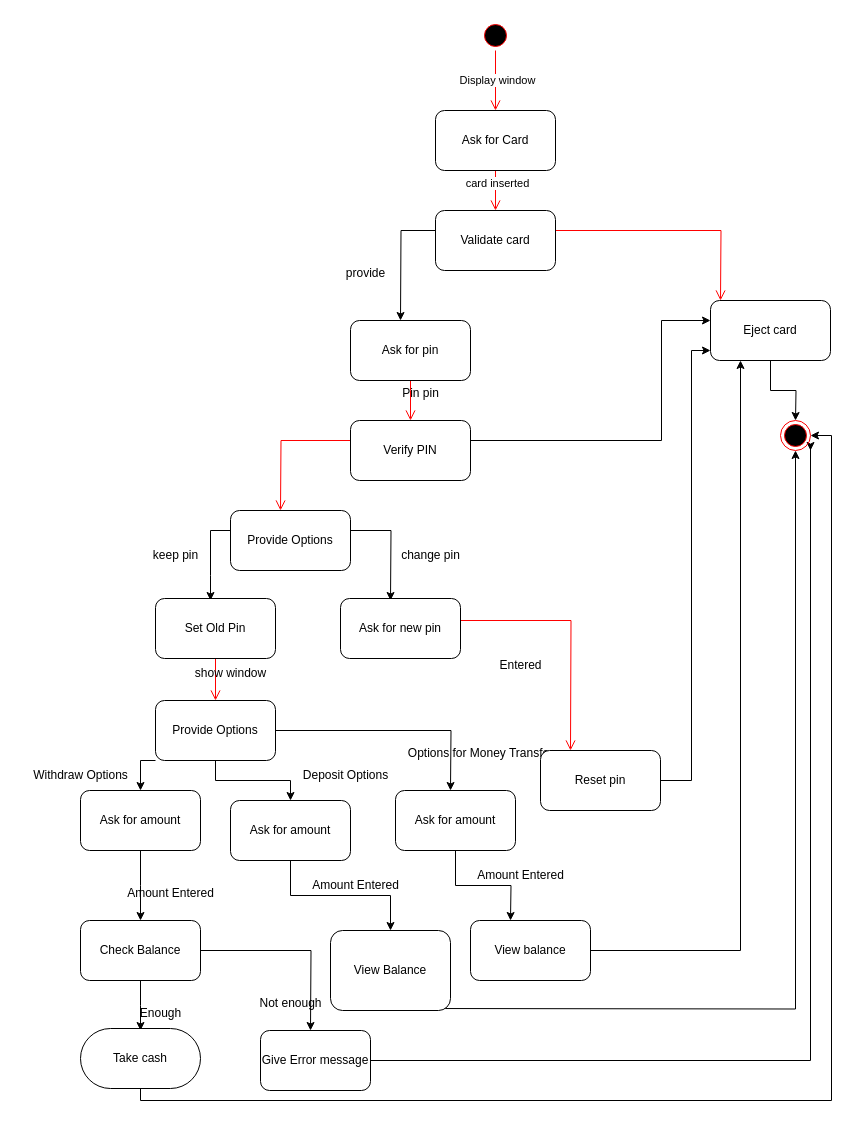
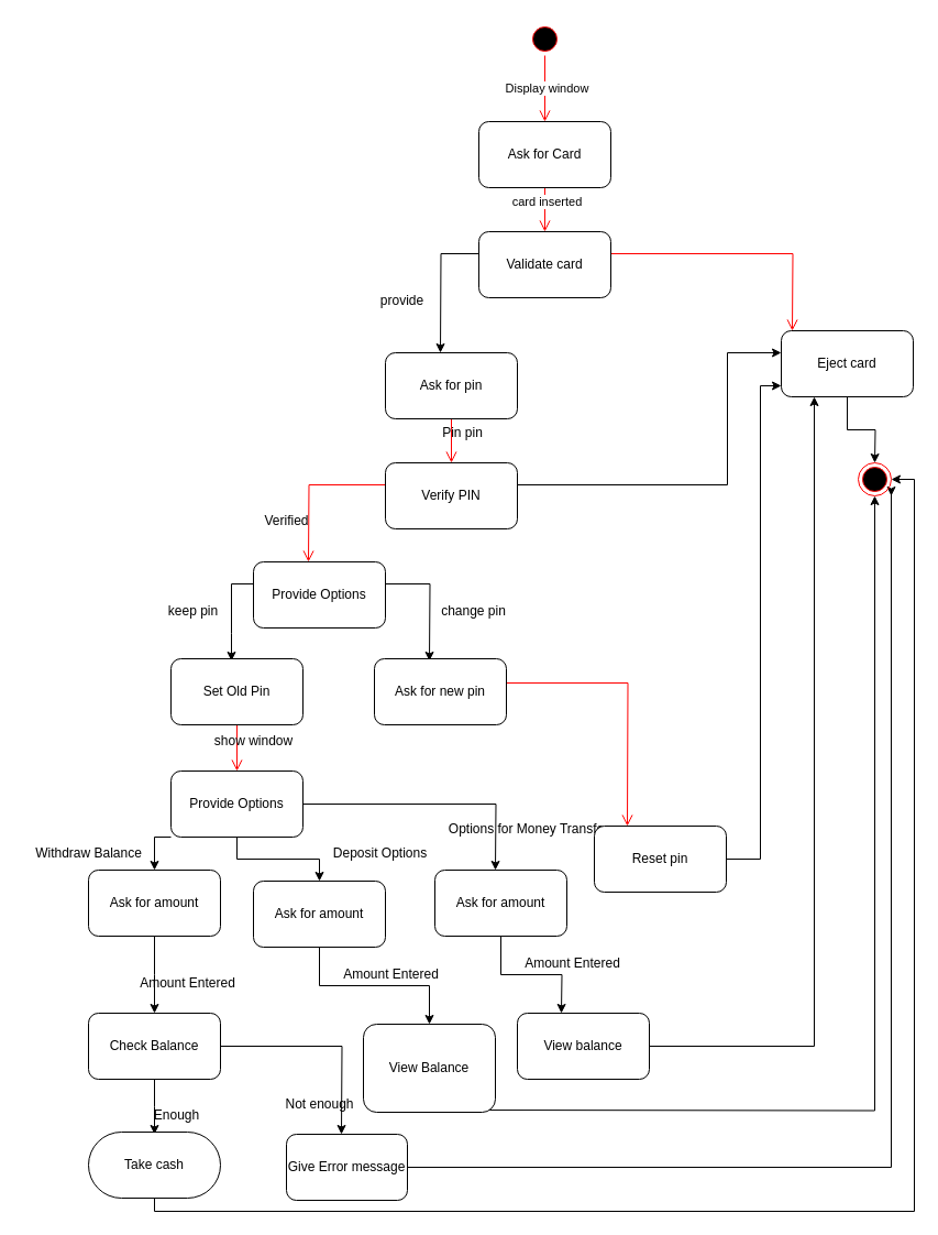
+ <mxCell id="18" value="Verified" style="text;html=1;align=center;verticalAlign=middle;resizable=0;points=[];autosize=1;strokeColor=none;fillColor=none;" vertex="1" parent="1"><mxGeometry x="230" y="458" width="60" height="30" as="geometry" /></mxCell>
- <mxCell id="29" value="Entered" style="text;html=1;align=center;verticalAlign=middle;resizable=0;points=[];autosize=1;strokeColor=none;fillColor=none;" vertex="1" parent="1"><mxGeometry x="485" y="650" width="70" height="30" as="geometry" /></mxCell>
- <mxCell id="42" value="Withdraw Options" style="text;html=1;align=center;verticalAlign=middle;resizable=0;points=[];autosize=1;strokeColor=none;fillColor=none;" vertex="1" parent="1"><mxGeometry x="20" y="760" width="120" height="30" as="geometry" /></mxCell>
+ <mxCell id="42" value="Withdraw Balance" style="text;html=1;align=center;verticalAlign=middle;resizable=0;points=[];autosize=1;strokeColor=none;fillColor=none;" vertex="1" parent="1"><mxGeometry x="20" y="760" width="120" height="30" as="geometry" /></mxCell>
